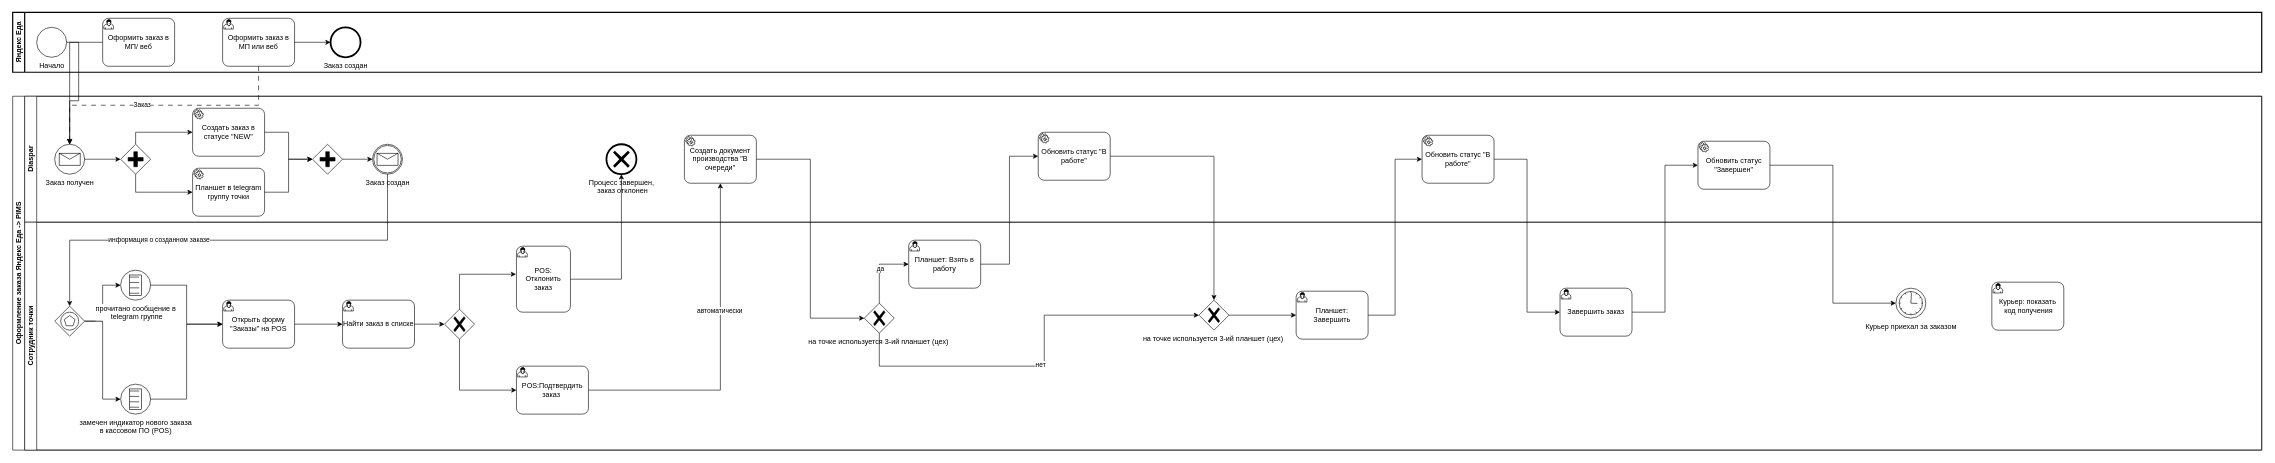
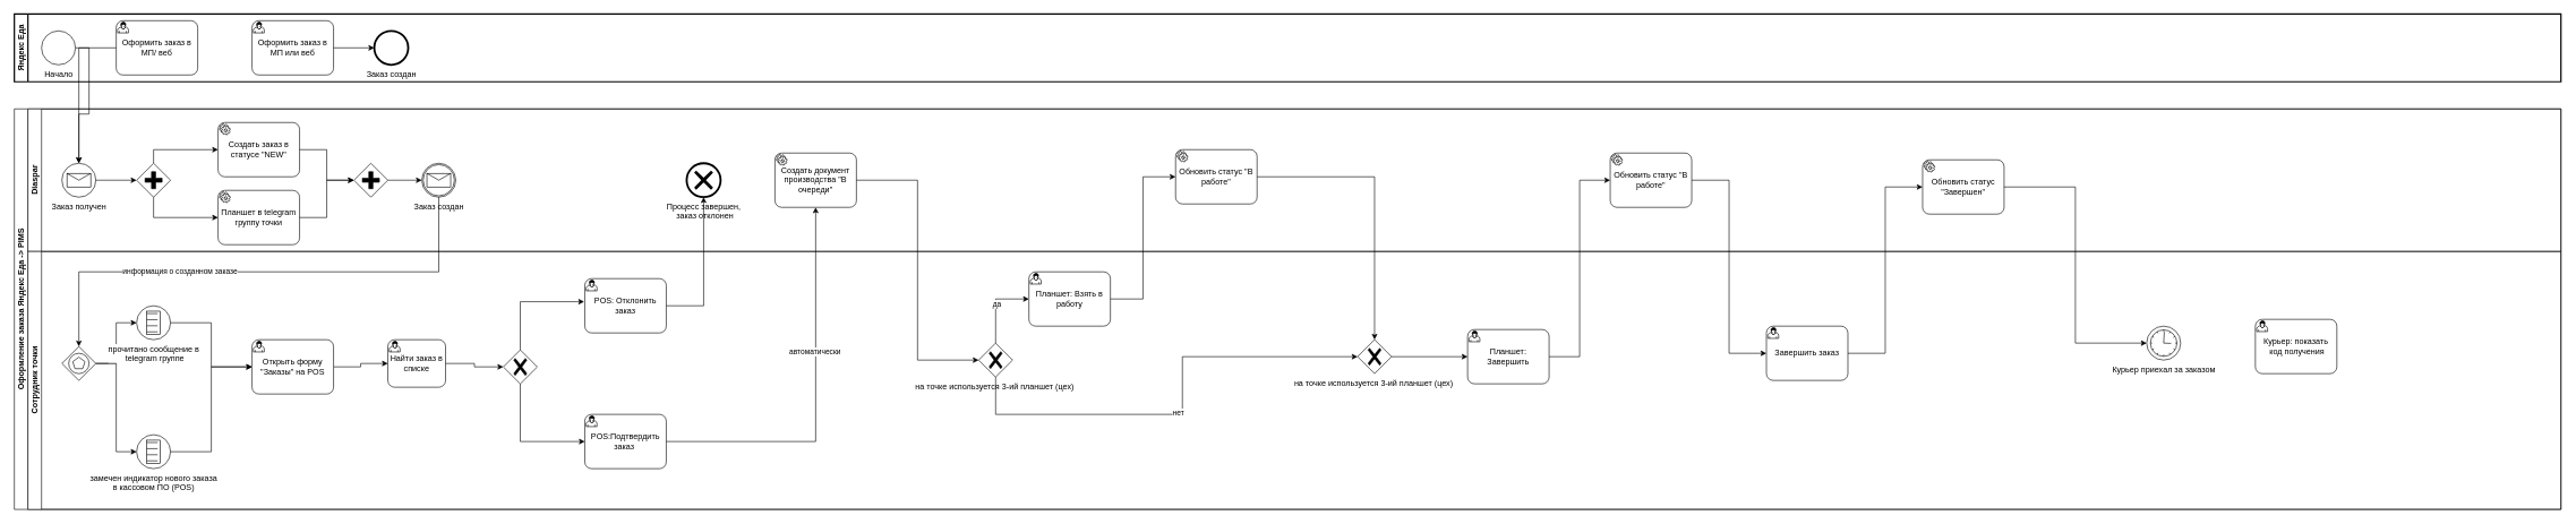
- <mxCell id="70" style="edgeStyle=orthogonalEdgeStyle;rounded=0;orthogonalLoop=1;jettySize=auto;html=1;exitX=0.5;exitY=1;exitDx=0;exitDy=0;exitPerimeter=0;entryX=0.5;entryY=0;entryDx=0;entryDy=0;entryPerimeter=0;dashed=1;dashPattern=8 8;" edge="1" parent="1" source="66" target="4"><mxGeometry relative="1" as="geometry" /></mxCell>
- <mxCell id="71" value="Заказ" style="edgeLabel;html=1;align=center;verticalAlign=middle;resizable=0;points=[];" vertex="1" connectable="0" parent="70"><mxGeometry x="0.17" y="-2" relative="1" as="geometry"><mxPoint as="offset" /></mxGeometry></mxCell>
- <mxCell id="33" value="POS: Отклонить заказ" style="points=[[0.25,0,0],[0.5,0,0],[0.75,0,0],[1,0.25,0],[1,0.5,0],[1,0.75,0],[0.75,1,0],[0.5,1,0],[0.25,1,0],[0,0.75,0],[0,0.5,0],[0,0.25,0]];shape=mxgraph.bpmn.task;whiteSpace=wrap;rectStyle=rounded;size=10;html=1;container=1;expand=0;collapsible=0;taskMarker=user;" vertex="1" parent="21"><mxGeometry x="820" y="40" width="90" height="110" as="geometry" /></mxCell>
+ <mxCell id="33" value="POS: Отклонить заказ" style="points=[[0.25,0,0],[0.5,0,0],[0.75,0,0],[1,0.25,0],[1,0.5,0],[1,0.75,0],[0.75,1,0],[0.5,1,0],[0.25,1,0],[0,0.75,0],[0,0.5,0],[0,0.25,0]];shape=mxgraph.bpmn.task;whiteSpace=wrap;rectStyle=rounded;size=10;html=1;container=1;expand=0;collapsible=0;taskMarker=user;" vertex="1" parent="21"><mxGeometry x="820" y="40" width="120" height="80" as="geometry" /></mxCell>
- <mxCell id="29" value="Найти заказ в списке" style="points=[[0.25,0,0],[0.5,0,0],[0.75,0,0],[1,0.25,0],[1,0.5,0],[1,0.75,0],[0.75,1,0],[0.5,1,0],[0.25,1,0],[0,0.75,0],[0,0.5,0],[0,0.25,0]];shape=mxgraph.bpmn.task;whiteSpace=wrap;rectStyle=rounded;size=10;html=1;container=1;expand=0;collapsible=0;taskMarker=user;" vertex="1" parent="21"><mxGeometry x="530" y="130" width="120" height="80" as="geometry" /></mxCell>
+ <mxCell id="29" value="Найти заказ в списке" style="points=[[0.25,0,0],[0.5,0,0],[0.75,0,0],[1,0.25,0],[1,0.5,0],[1,0.75,0],[0.75,1,0],[0.5,1,0],[0.25,1,0],[0,0.75,0],[0,0.5,0],[0,0.25,0]];shape=mxgraph.bpmn.task;whiteSpace=wrap;rectStyle=rounded;size=10;html=1;container=1;expand=0;collapsible=0;taskMarker=user;" vertex="1" parent="21"><mxGeometry x="530" y="130" width="85" height="70" as="geometry" /></mxCell>
